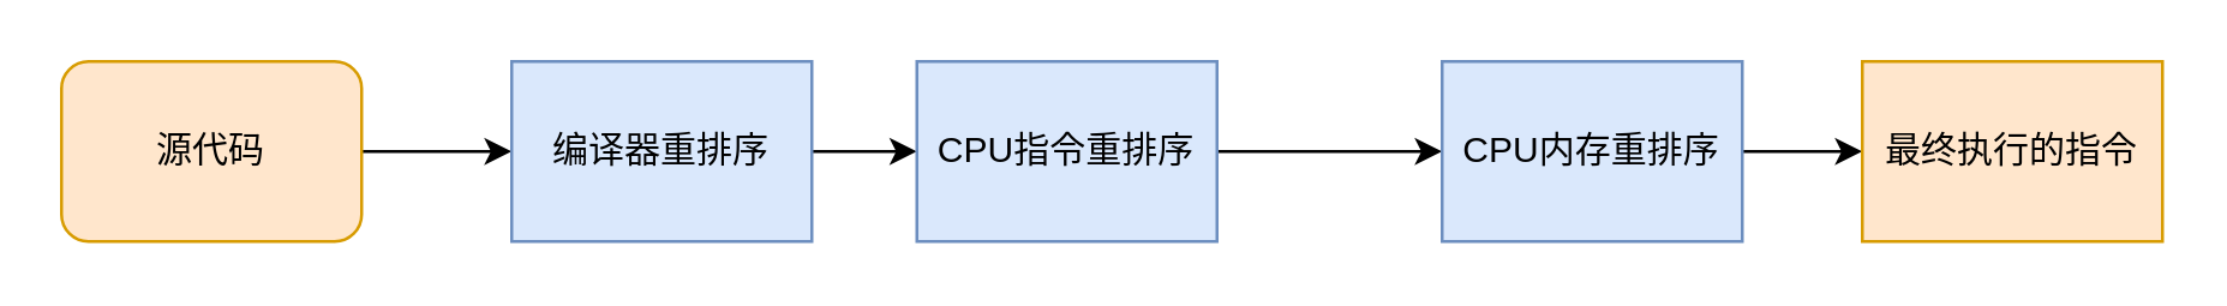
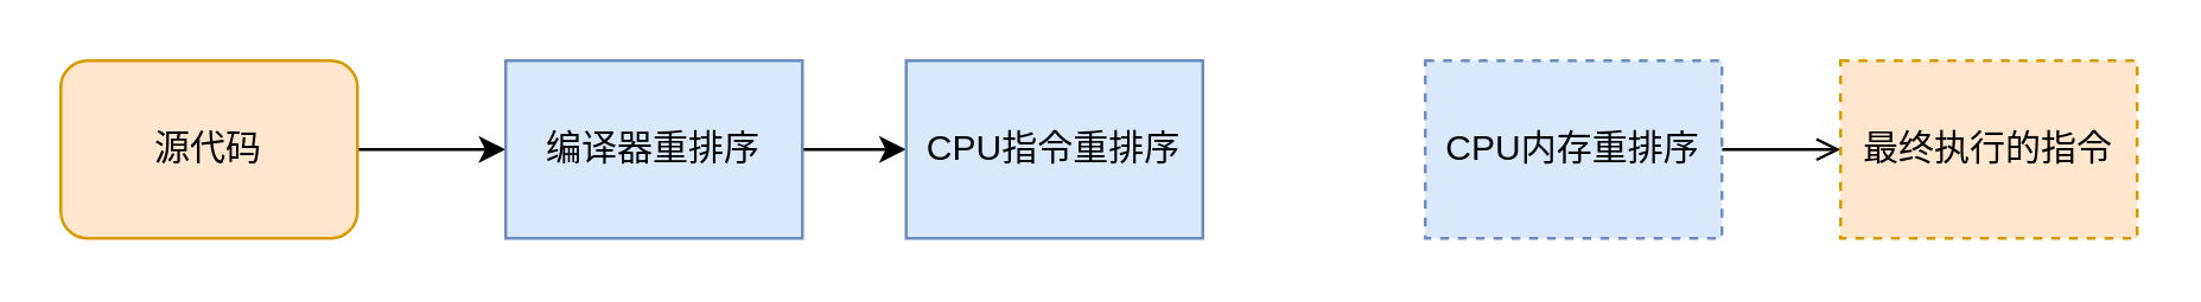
- <mxCell id="6" value="" style="edgeStyle=orthogonalEdgeStyle;rounded=0;orthogonalLoop=1;jettySize=auto;html=1;" edge="1" parent="1" source="7" target="9"><mxGeometry relative="1" as="geometry" /></mxCell>
- <mxCell id="9" value="CPU内存重排序" style="rounded=0;whiteSpace=wrap;html=1;fillColor=#dae8fc;strokeColor=#6c8ebf;" vertex="1" parent="1"><mxGeometry x="480" y="20" width="100" height="60" as="geometry" /></mxCell>
+ <mxCell id="9" value="CPU内存重排序" style="rounded=0;whiteSpace=wrap;html=1;fillColor=#dae8fc;strokeColor=#6c8ebf;dashed=1;" vertex="1" parent="1"><mxGeometry x="480" y="20" width="100" height="60" as="geometry" /></mxCell>
- <mxCell id="8" value="" style="edgeStyle=orthogonalEdgeStyle;rounded=0;orthogonalLoop=1;jettySize=auto;html=1;" edge="1" parent="1" source="9" target="10"><mxGeometry relative="1" as="geometry" /></mxCell>
+ <mxCell id="8" value="" style="edgeStyle=orthogonalEdgeStyle;rounded=0;orthogonalLoop=1;jettySize=auto;html=1;endArrow=open;" edge="1" parent="1" source="9" target="10"><mxGeometry relative="1" as="geometry" /></mxCell>
- <mxCell id="10" value="最终执行的指令" style="rounded=0;whiteSpace=wrap;html=1;fillColor=#ffe6cc;strokeColor=#d79b00;" vertex="1" parent="1"><mxGeometry x="620" y="20" width="100" height="60" as="geometry" /></mxCell>
+ <mxCell id="10" value="最终执行的指令" style="rounded=0;whiteSpace=wrap;html=1;fillColor=#ffe6cc;strokeColor=#d79b00;dashed=1;" vertex="1" parent="1"><mxGeometry x="620" y="20" width="100" height="60" as="geometry" /></mxCell>
